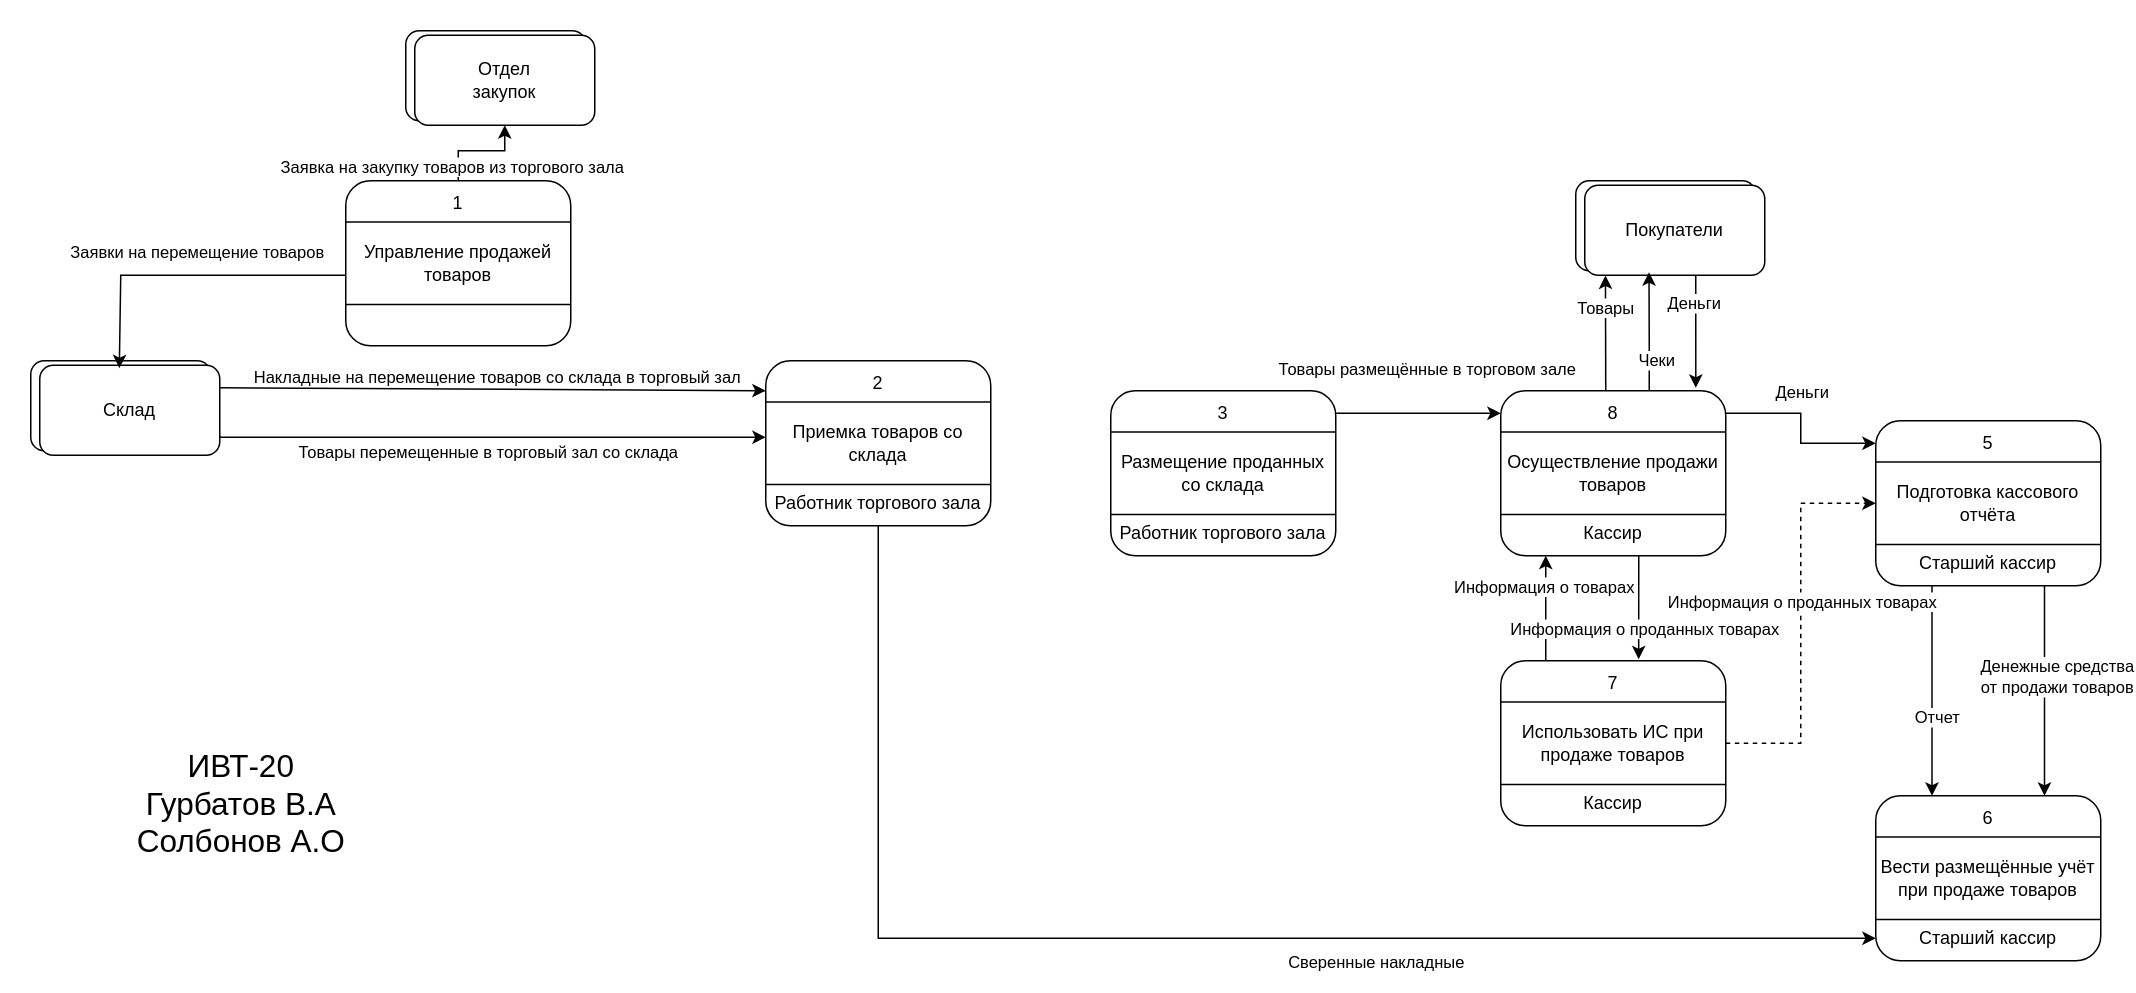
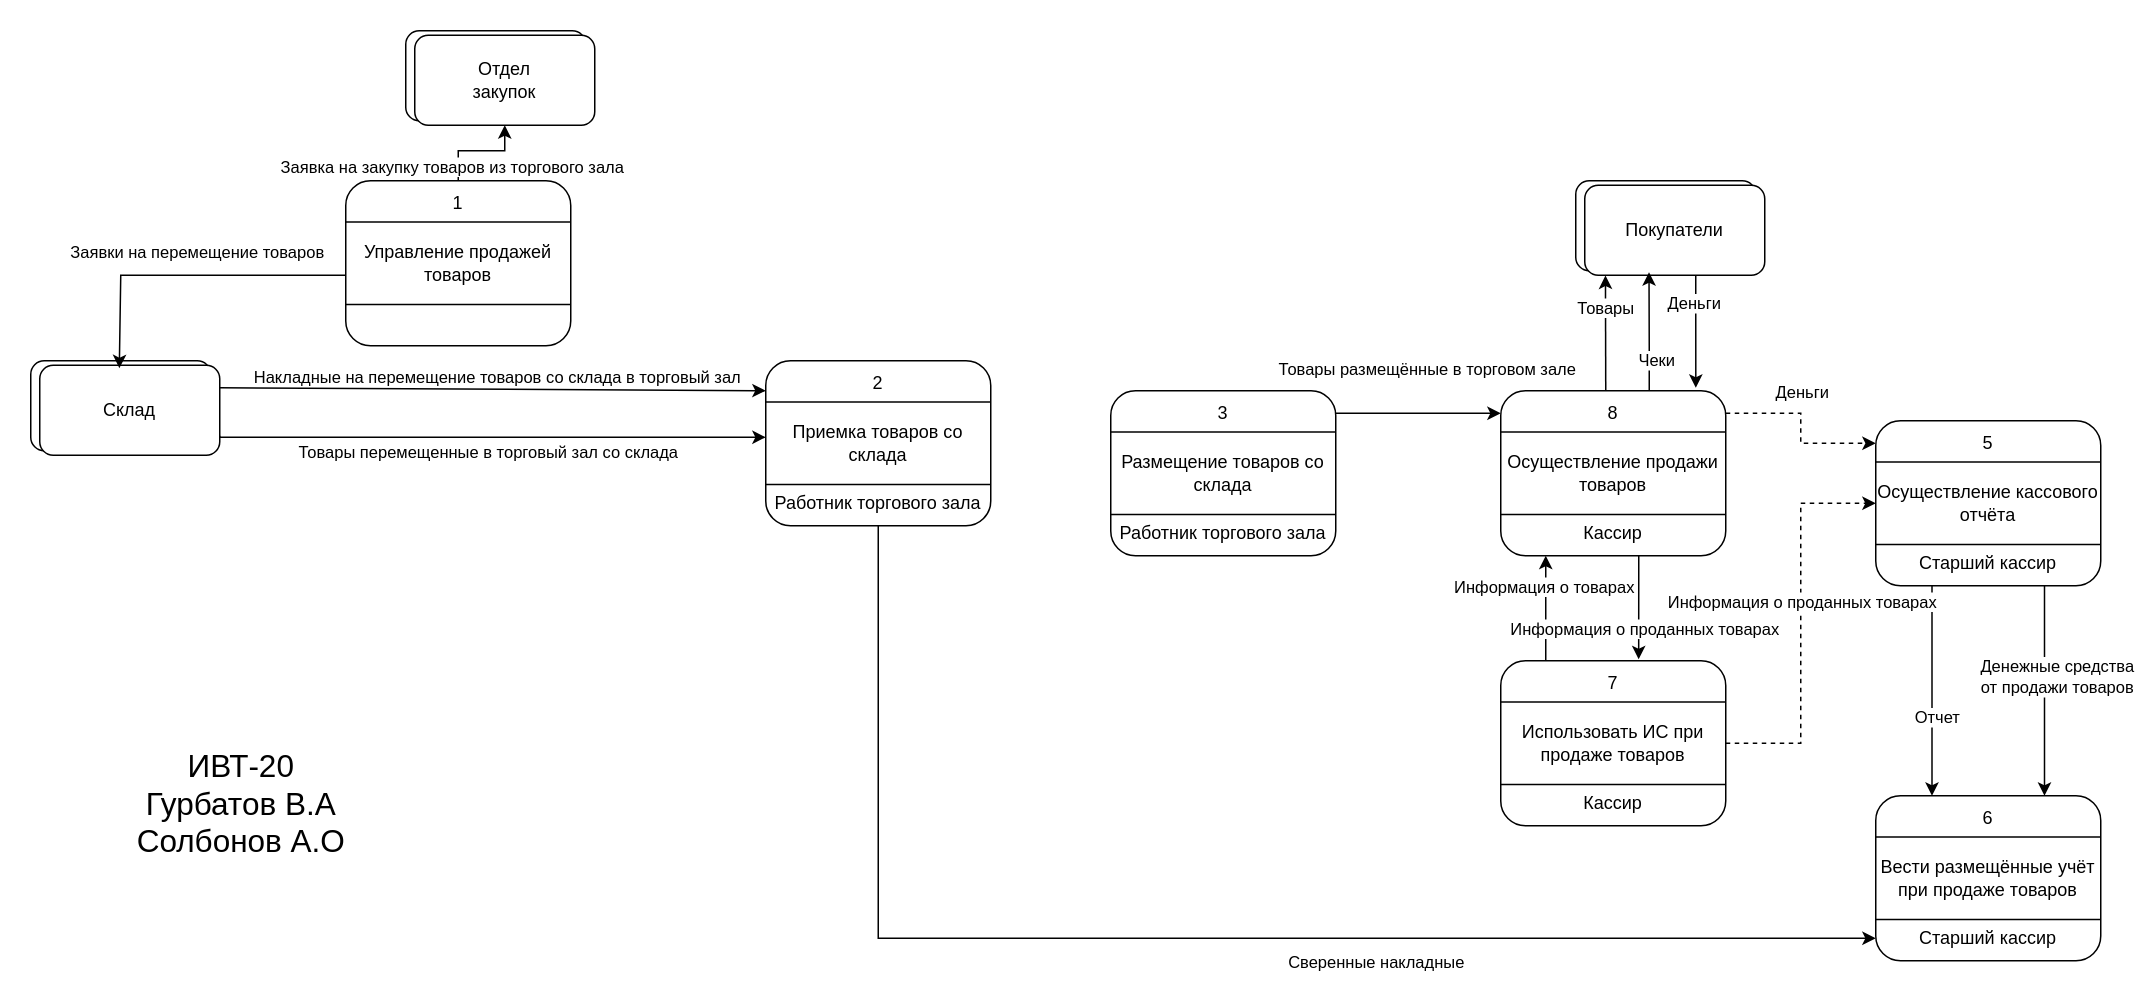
- <mxCell id="70" style="edgeStyle=orthogonalEdgeStyle;rounded=0;orthogonalLoop=1;jettySize=auto;html=1;exitX=1;exitY=0.5;exitDx=0;exitDy=0;entryX=0;entryY=0.5;entryDx=0;entryDy=0;" edge="1" parent="1" source="51" target="37"><mxGeometry relative="1" as="geometry" /></mxCell>
+ <mxCell id="70" style="edgeStyle=orthogonalEdgeStyle;rounded=0;orthogonalLoop=1;jettySize=auto;html=1;exitX=1;exitY=0.5;exitDx=0;exitDy=0;entryX=0;entryY=0.5;entryDx=0;entryDy=0;dashed=1;" edge="1" parent="1" source="51" target="37"><mxGeometry relative="1" as="geometry" /></mxCell>
- <mxCell id="24" value="Размещение проданных со склада" style="text;html=1;align=center;verticalAlign=middle;whiteSpace=wrap;rounded=0;" vertex="1" parent="19"><mxGeometry y="30" width="150" height="50" as="geometry" /></mxCell>
+ <mxCell id="24" value="Размещение товаров со склада" style="text;html=1;align=center;verticalAlign=middle;whiteSpace=wrap;rounded=0;" vertex="1" parent="19"><mxGeometry y="30" width="150" height="50" as="geometry" /></mxCell>
- <mxCell id="38" value="Подготовка кассового отчёта" style="text;html=1;align=center;verticalAlign=middle;whiteSpace=wrap;rounded=0;" vertex="1" parent="33"><mxGeometry y="30" width="150" height="50" as="geometry" /></mxCell>
+ <mxCell id="38" value="Осуществление кассового отчёта" style="text;html=1;align=center;verticalAlign=middle;whiteSpace=wrap;rounded=0;" vertex="1" parent="33"><mxGeometry y="30" width="150" height="50" as="geometry" /></mxCell>
